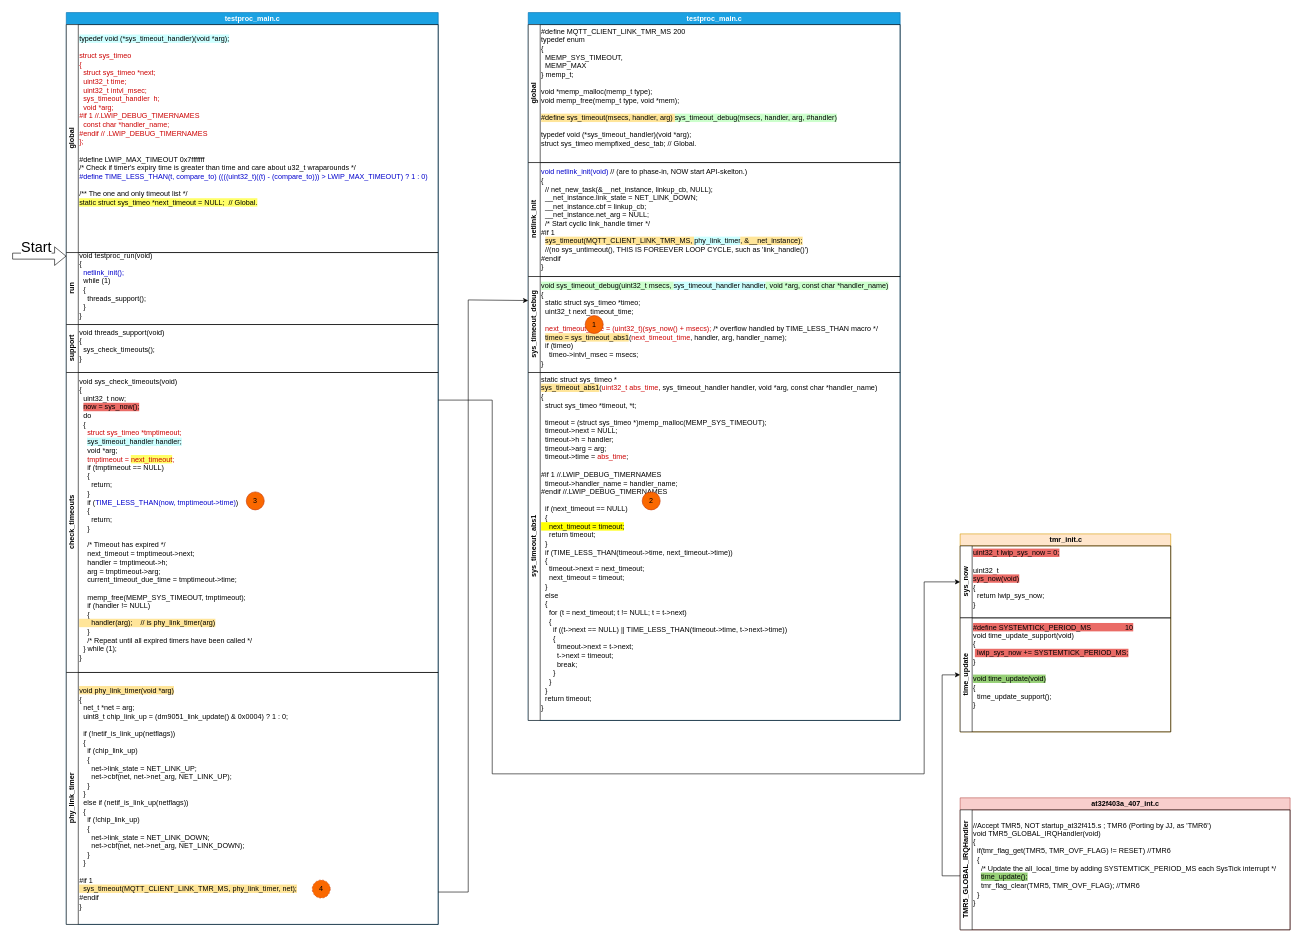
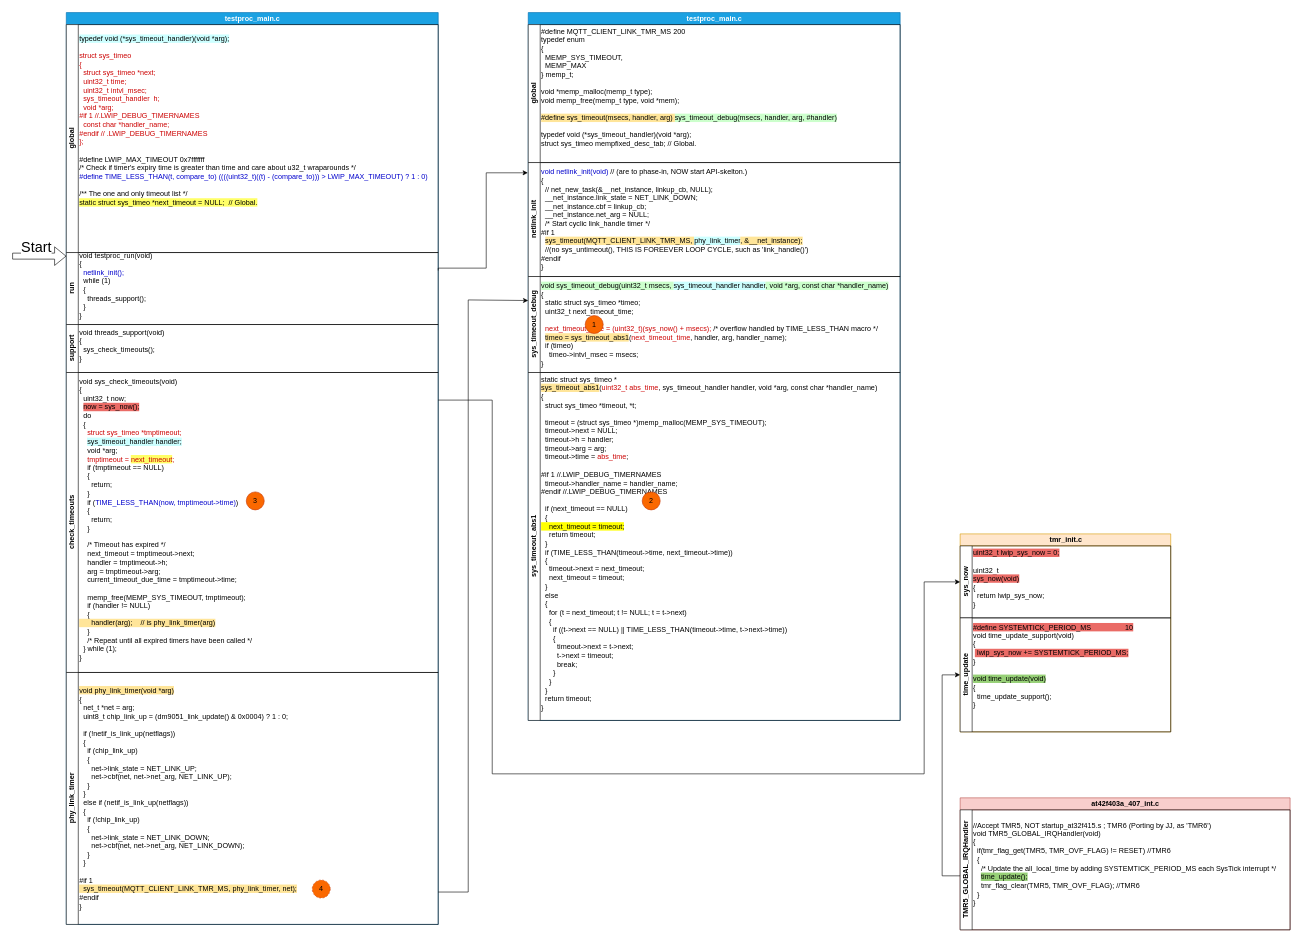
+ <mxCell id="32" style="edgeStyle=orthogonalEdgeStyle;rounded=0;orthogonalLoop=1;jettySize=auto;html=1;entryX=-0.001;entryY=0.09;entryDx=0;entryDy=0;entryPerimeter=0;exitX=1;exitY=0.25;exitDx=0;exitDy=0;" parent="1" source="5" target="24" edge="1"><mxGeometry relative="1" as="geometry"><mxPoint x="770" y="446" as="sourcePoint" /><mxPoint x="870" y="564.05" as="targetPoint" /><Array as="points"><mxPoint x="730" y="446" /><mxPoint x="810" y="446" /><mxPoint x="810" y="287" /></Array></mxGeometry></mxCell>
- <mxCell id="36" value="at32f403a_407_int.c" style="swimlane;childLayout=stackLayout;resizeParent=1;resizeParentMax=0;horizontal=1;startSize=20;horizontalStack=0;html=1;fillColor=#f8cecc;strokeColor=#b85450;" vertex="1" parent="1"><mxGeometry x="1600" y="1329" width="550" height="220" as="geometry"><mxRectangle x="60" y="110" width="70" height="30" as="alternateBounds" /></mxGeometry></mxCell>
+ <mxCell id="36" value="at42f403a_407_int.c" style="swimlane;childLayout=stackLayout;resizeParent=1;resizeParentMax=0;horizontal=1;startSize=20;horizontalStack=0;html=1;fillColor=#f8cecc;strokeColor=#b85450;" vertex="1" parent="1"><mxGeometry x="1600" y="1329" width="550" height="220" as="geometry"><mxRectangle x="60" y="110" width="70" height="30" as="alternateBounds" /></mxGeometry></mxCell>
